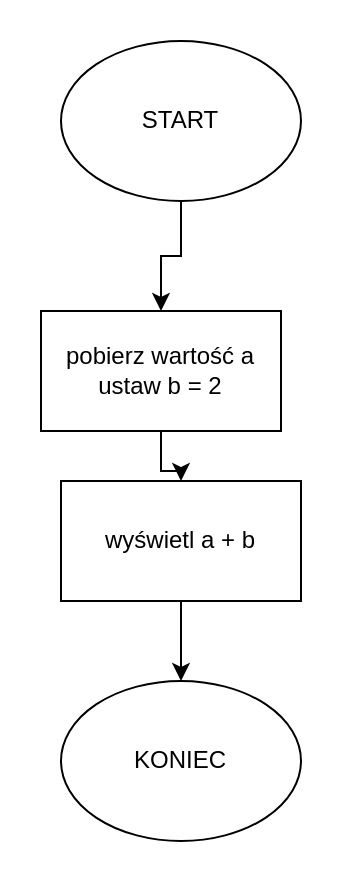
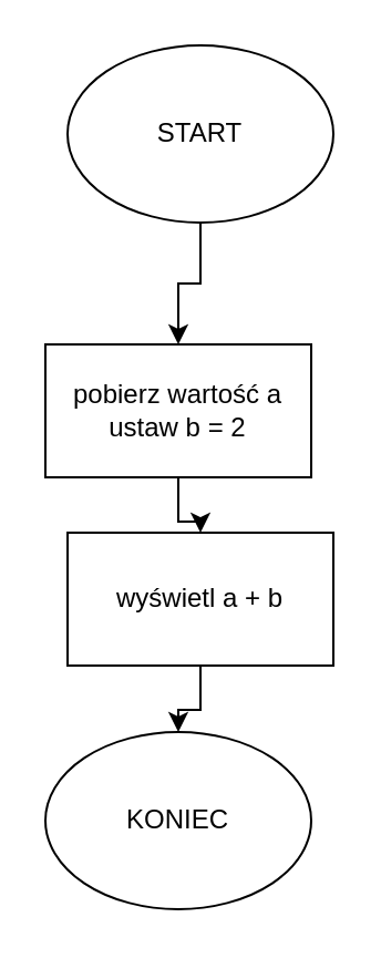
- <mxCell id="8" value="KONIEC" style="ellipse;whiteSpace=wrap;html=1;" vertex="1" parent="1"><mxGeometry x="30" y="340" width="120" height="80" as="geometry" /></mxCell>
+ <mxCell id="8" value="KONIEC" style="ellipse;whiteSpace=wrap;html=1;" vertex="1" parent="1"><mxGeometry x="20" y="330" width="120" height="80" as="geometry" /></mxCell>
